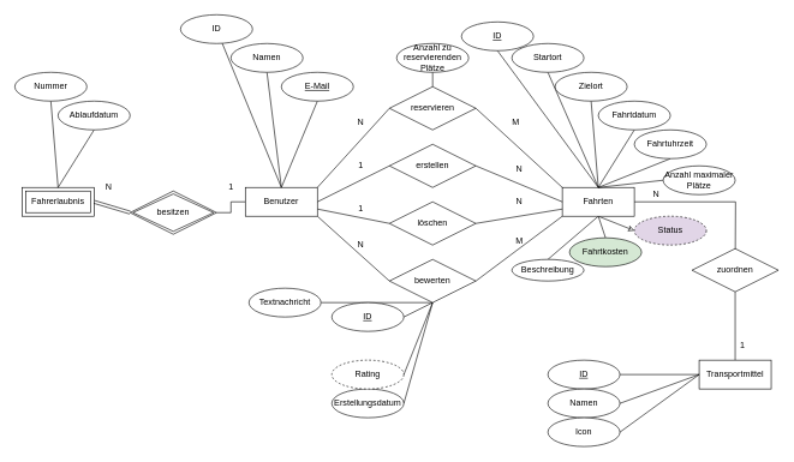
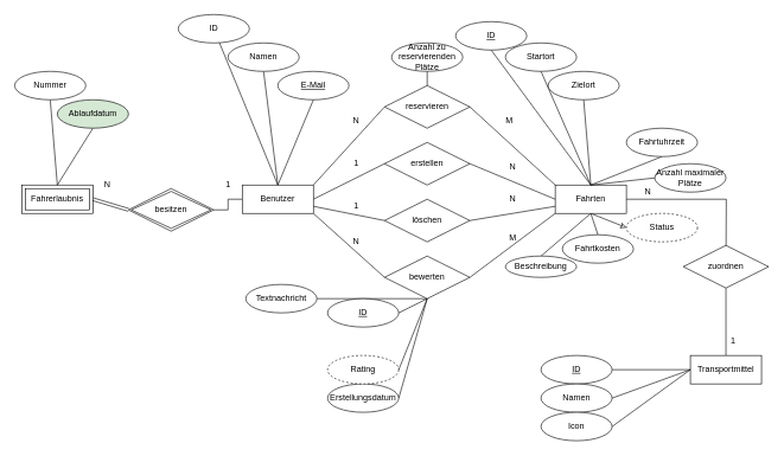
- <mxCell id="21" value="Ablaufdatum" style="ellipse;whiteSpace=wrap;html=1;align=center;" parent="1" vertex="1"><mxGeometry x="80" y="140" width="100" height="40" as="geometry" /></mxCell>
+ <mxCell id="21" value="Ablaufdatum" style="ellipse;whiteSpace=wrap;html=1;align=center;fillColor=#d5e8d4;" parent="1" vertex="1"><mxGeometry x="80" y="140" width="100" height="40" as="geometry" /></mxCell>
- <mxCell id="46" value="Fahrtdatum" style="ellipse;whiteSpace=wrap;html=1;align=center;" parent="1" vertex="1"><mxGeometry x="830" y="140" width="100" height="40" as="geometry" /></mxCell>
- <mxCell id="45" style="edgeStyle=none;rounded=0;orthogonalLoop=1;jettySize=auto;html=1;exitX=0.5;exitY=1;exitDx=0;exitDy=0;entryX=0.5;entryY=0;entryDx=0;entryDy=0;endArrow=none;endFill=0;" edge="1" parent="1" source="46" target="28"><mxGeometry relative="1" as="geometry" /></mxCell>
- <mxCell id="64" value="Status" style="ellipse;whiteSpace=wrap;html=1;align=center;dashed=1;fillColor=#e1d5e7;" vertex="1" parent="1"><mxGeometry x="880" y="300" width="100" height="40" as="geometry" /></mxCell>
+ <mxCell id="64" value="Status" style="ellipse;whiteSpace=wrap;html=1;align=center;dashed=1;" vertex="1" parent="1"><mxGeometry x="880" y="300" width="100" height="40" as="geometry" /></mxCell>
- <mxCell id="52" value="Fahrtkosten" style="ellipse;whiteSpace=wrap;html=1;align=center;fillColor=#d5e8d4;" vertex="1" parent="1"><mxGeometry x="790" y="330" width="100" height="40" as="geometry" /></mxCell>
+ <mxCell id="52" value="Fahrtkosten" style="ellipse;whiteSpace=wrap;html=1;align=center;" vertex="1" parent="1"><mxGeometry x="790" y="330" width="100" height="40" as="geometry" /></mxCell>
